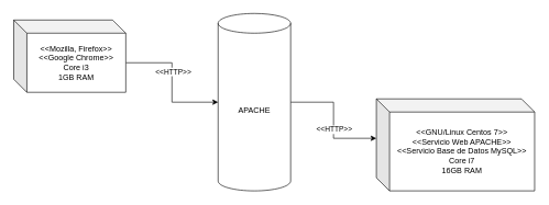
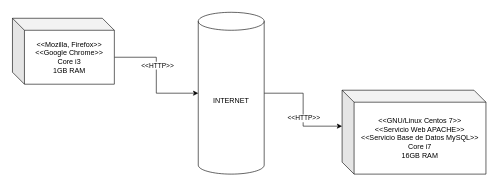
- <mxCell id="8" value="APACHE" style="shape=cylinder3;whiteSpace=wrap;html=1;boundedLbl=1;backgroundOutline=1;size=15;" vertex="1" parent="1"><mxGeometry x="330" y="20" width="110" height="270" as="geometry" /></mxCell>
+ <mxCell id="8" value="INTERNET" style="shape=cylinder3;whiteSpace=wrap;html=1;boundedLbl=1;backgroundOutline=1;size=15;" vertex="1" parent="1"><mxGeometry x="330" y="20" width="110" height="270" as="geometry" /></mxCell>
